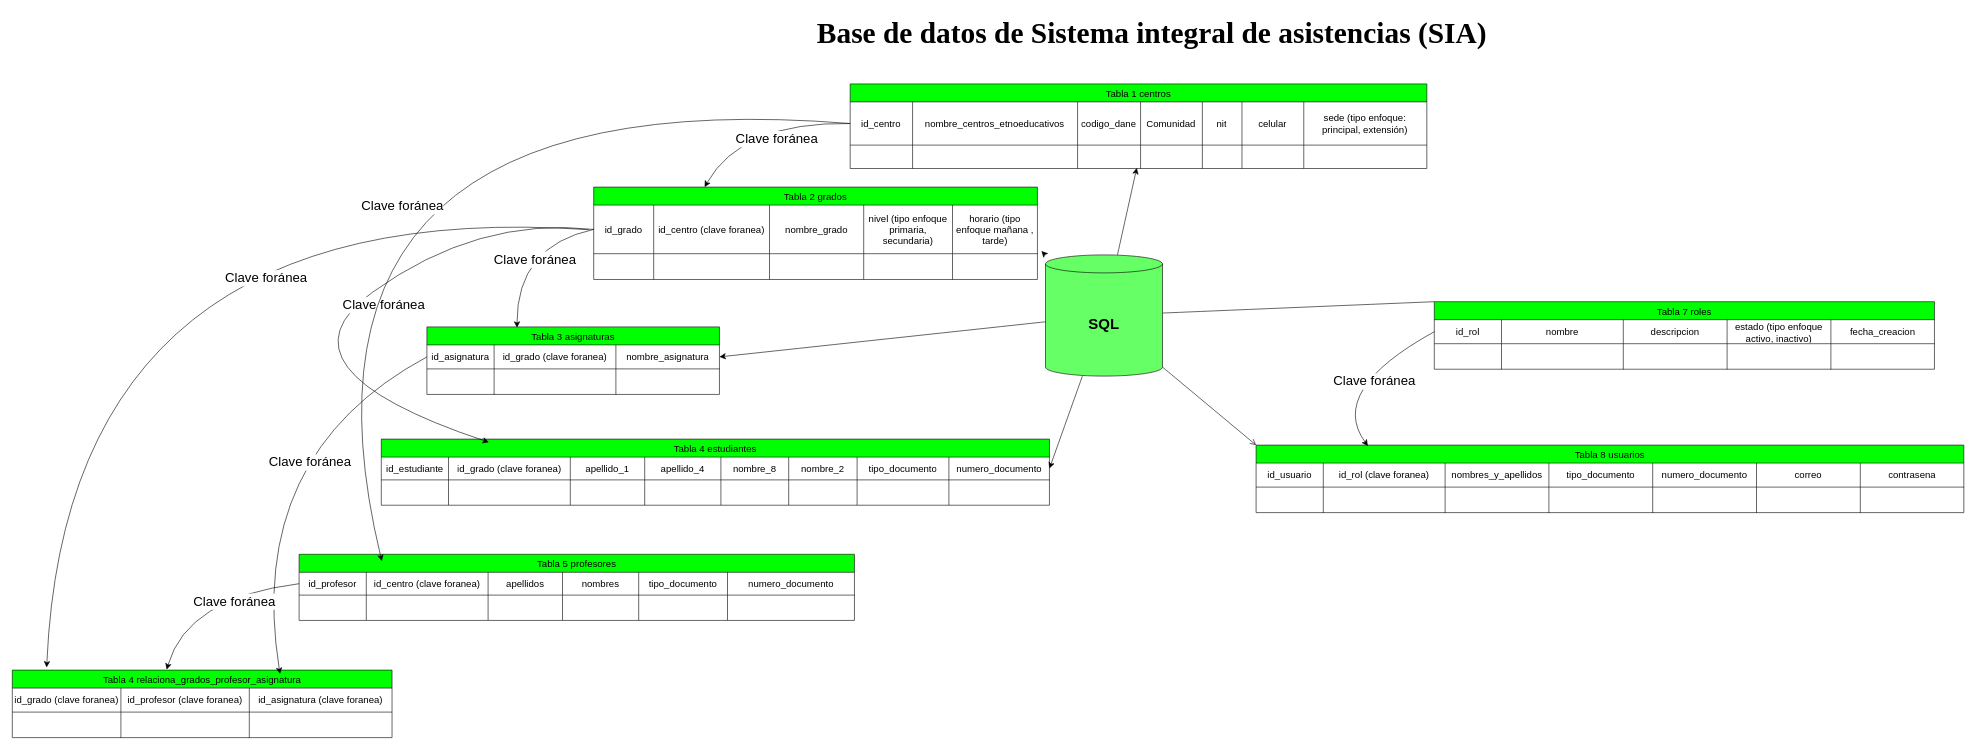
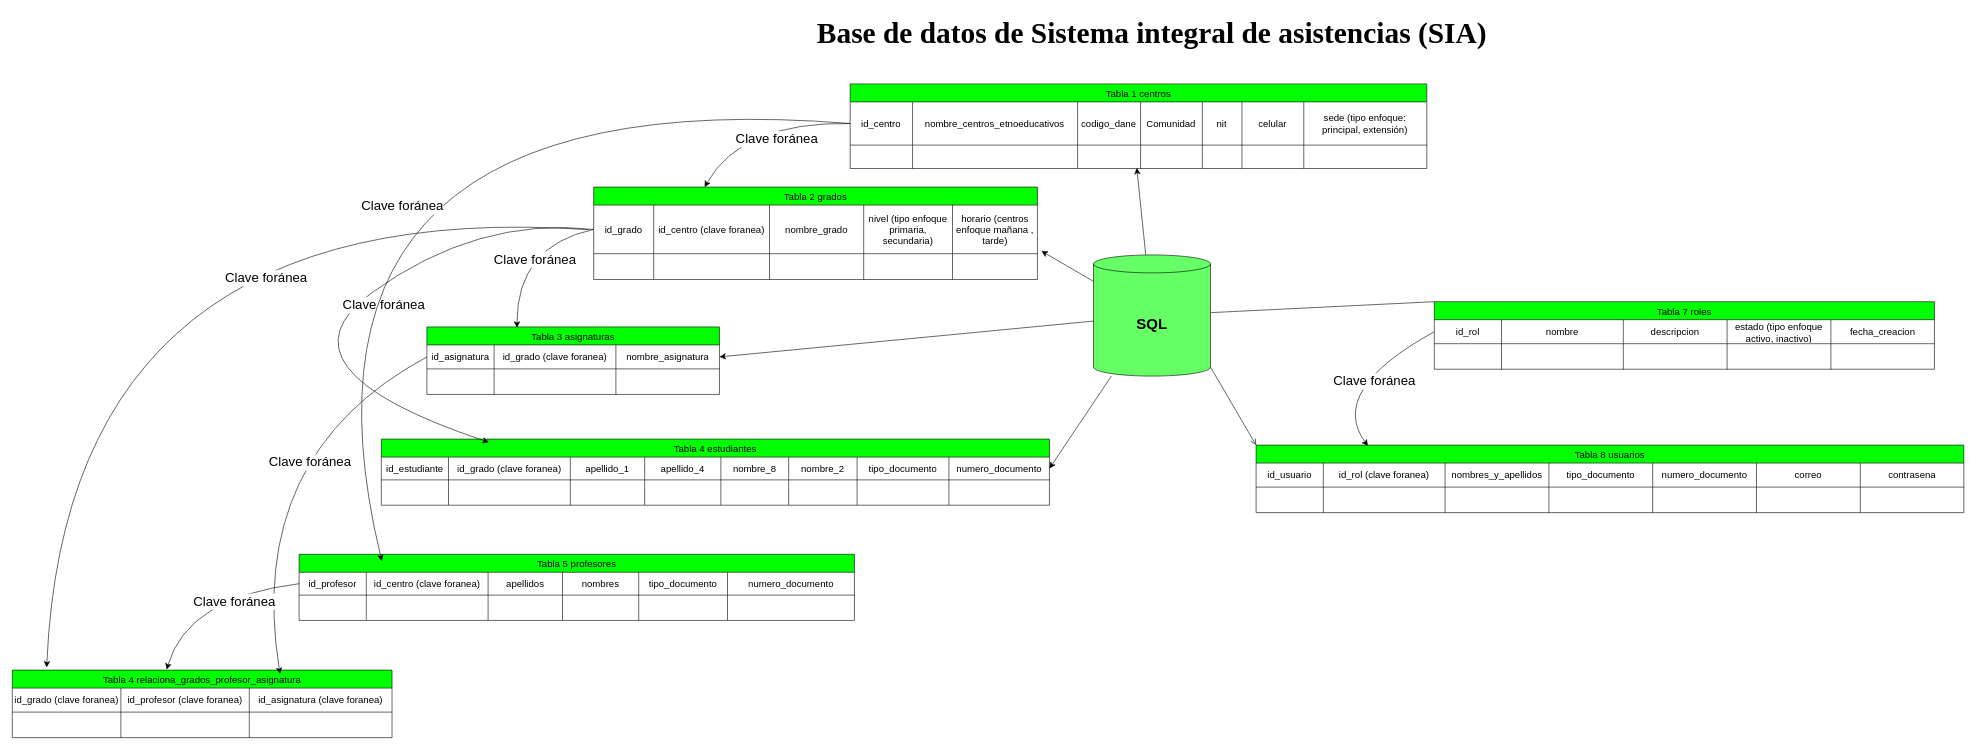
- <mxCell id="30" value="horario (tipo enfoque mañana , tarde)" style="shape=partialRectangle;html=1;whiteSpace=wrap;connectable=0;strokeColor=inherit;overflow=hidden;fillColor=none;top=0;left=0;bottom=0;right=0;pointerEvents=1;fontSize=16;" vertex="1" parent="25"><mxGeometry x="598" width="142" height="81" as="geometry"><mxRectangle width="142" height="81" as="alternateBounds" /></mxGeometry></mxCell>
+ <mxCell id="30" value="horario (centros enfoque mañana , tarde)" style="shape=partialRectangle;html=1;whiteSpace=wrap;connectable=0;strokeColor=inherit;overflow=hidden;fillColor=none;top=0;left=0;bottom=0;right=0;pointerEvents=1;fontSize=16;" vertex="1" parent="25"><mxGeometry x="598" width="142" height="81" as="geometry"><mxRectangle width="142" height="81" as="alternateBounds" /></mxGeometry></mxCell>
- <mxCell id="5" value="&lt;font style=&quot;vertical-align: inherit;&quot;&gt;&lt;font style=&quot;vertical-align: inherit; font-size: 25px;&quot;&gt;&lt;b&gt;SQL&lt;/b&gt;&lt;/font&gt;&lt;/font&gt;" style="shape=cylinder3;whiteSpace=wrap;html=1;boundedLbl=1;backgroundOutline=1;size=15;fillColor=#66FF66;" vertex="1" parent="1"><mxGeometry x="1742" y="424" width="195" height="202" as="geometry" /></mxCell>
+ <mxCell id="5" value="&lt;font style=&quot;vertical-align: inherit;&quot;&gt;&lt;font style=&quot;vertical-align: inherit; font-size: 25px;&quot;&gt;&lt;b&gt;SQL&lt;/b&gt;&lt;/font&gt;&lt;/font&gt;" style="shape=cylinder3;whiteSpace=wrap;html=1;boundedLbl=1;backgroundOutline=1;size=15;fillColor=#66FF66;" vertex="1" parent="1"><mxGeometry x="1822" y="424" width="195" height="202" as="geometry" /></mxCell>
